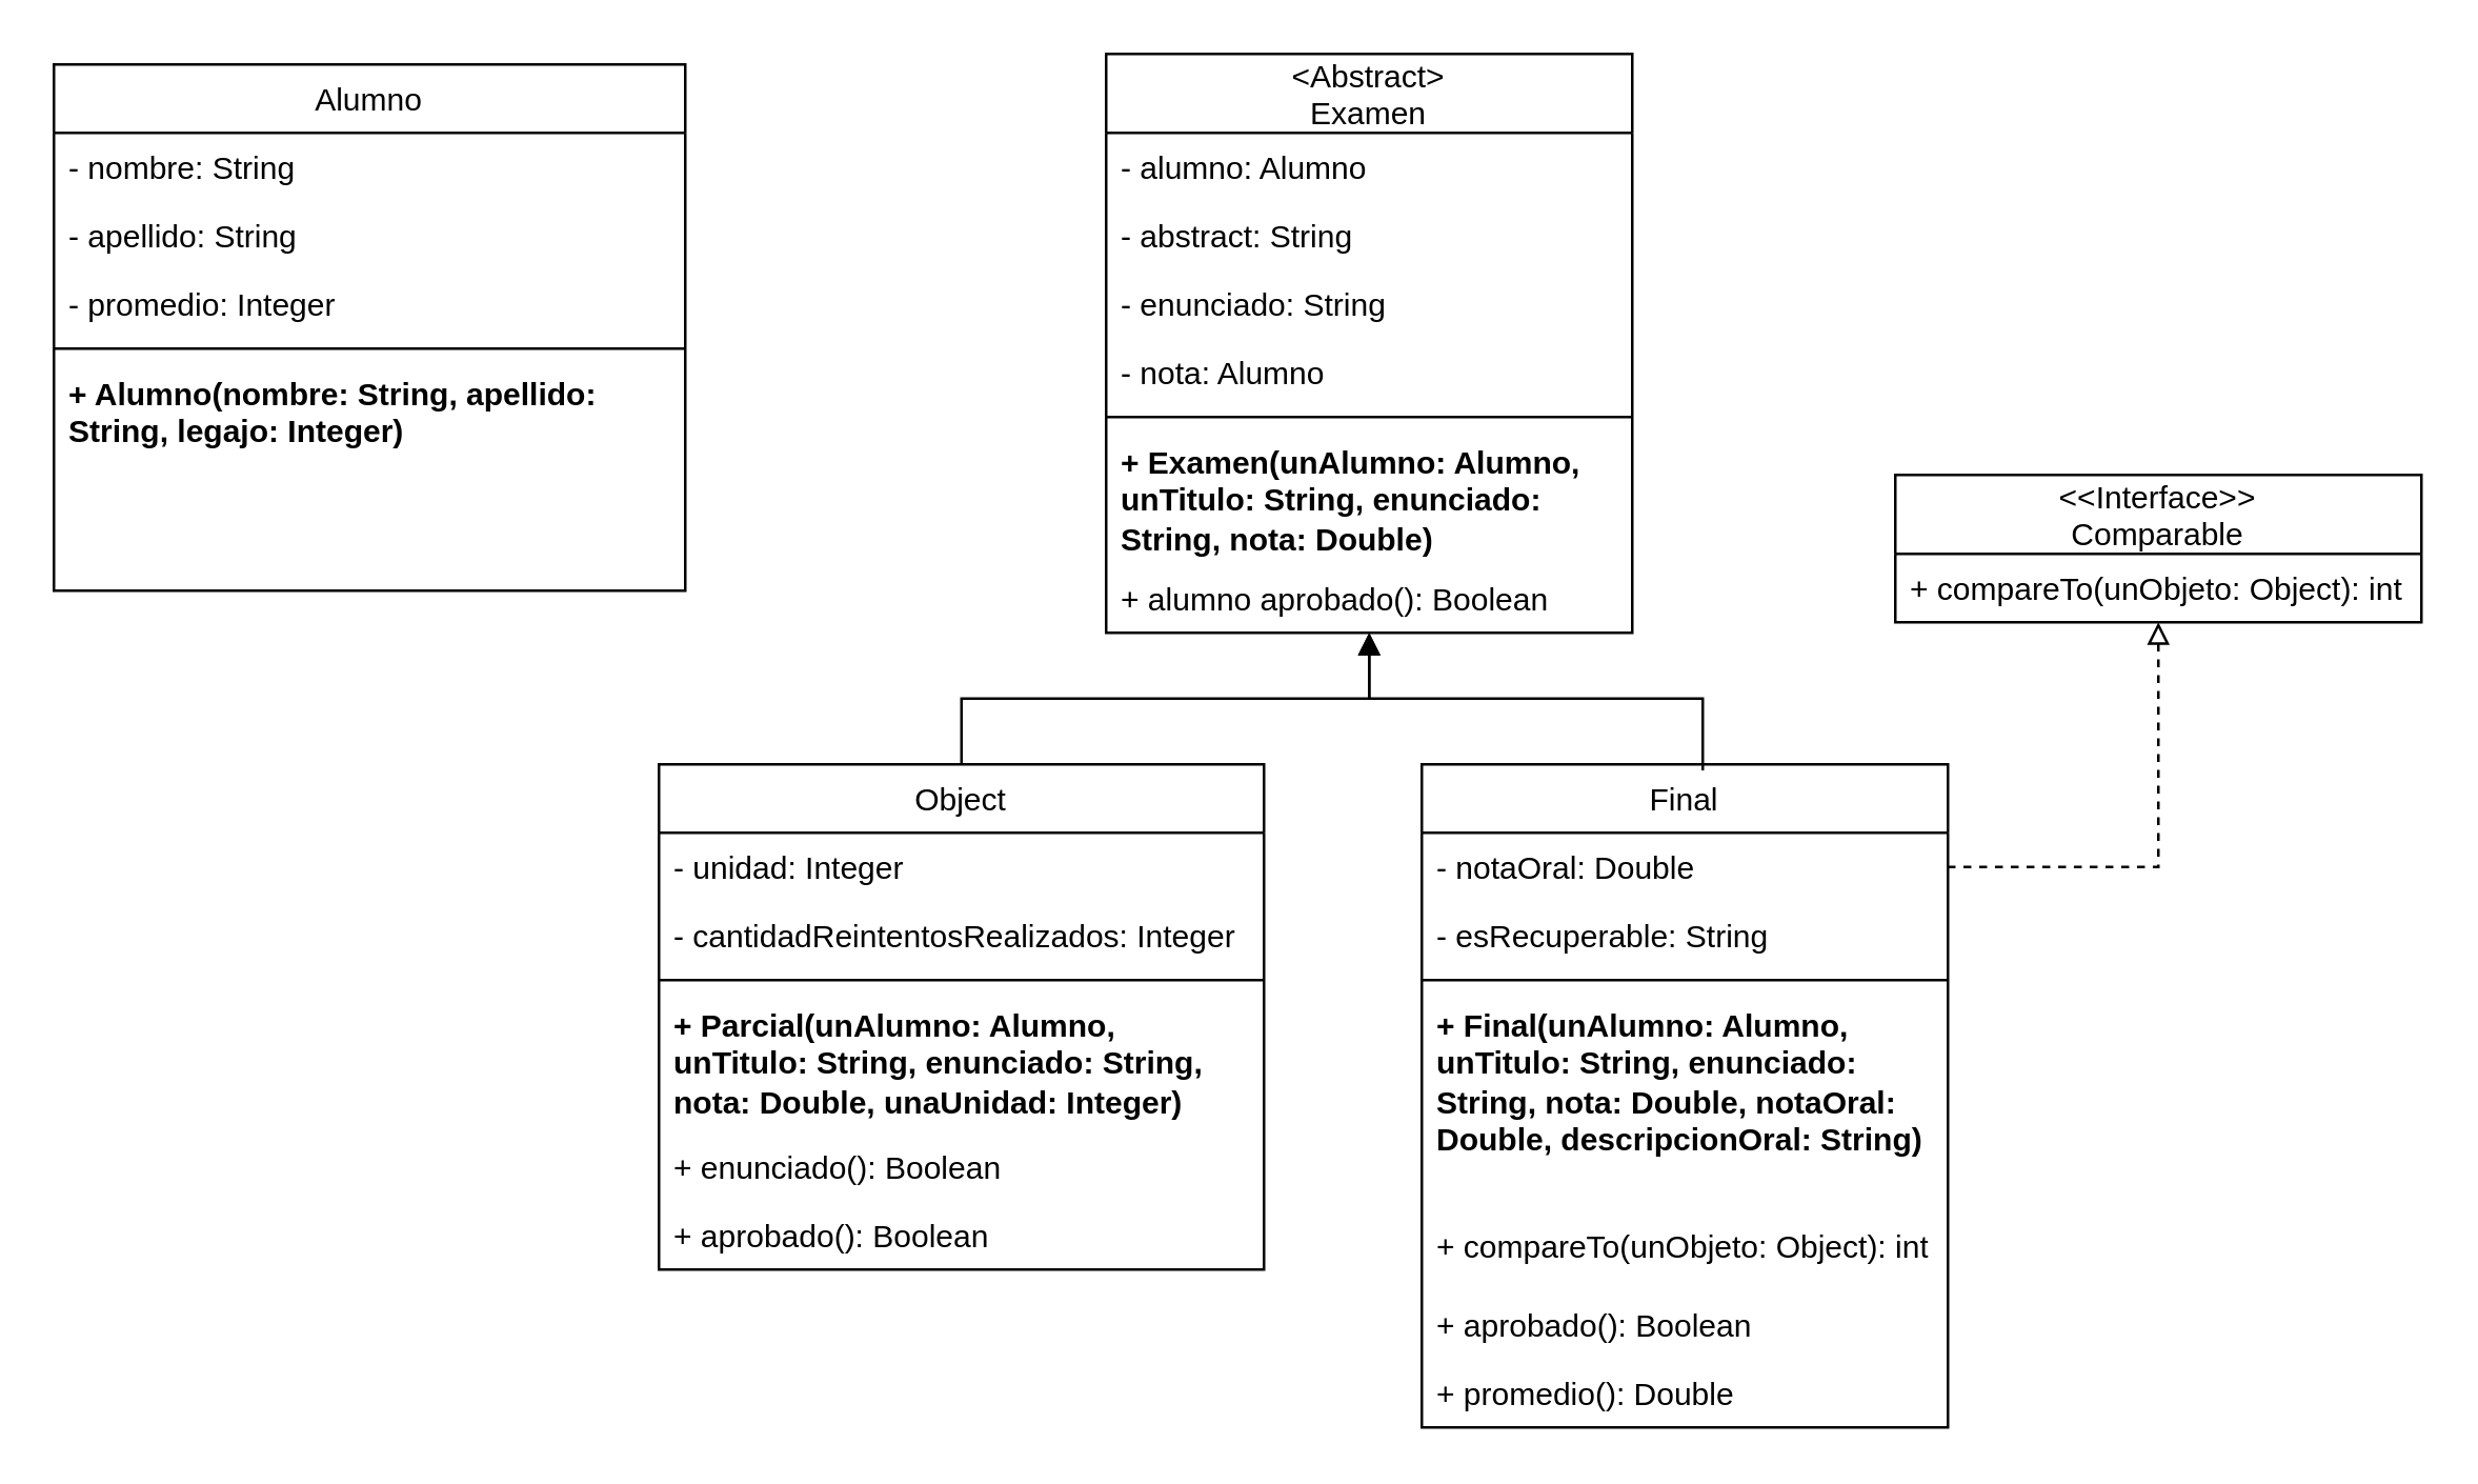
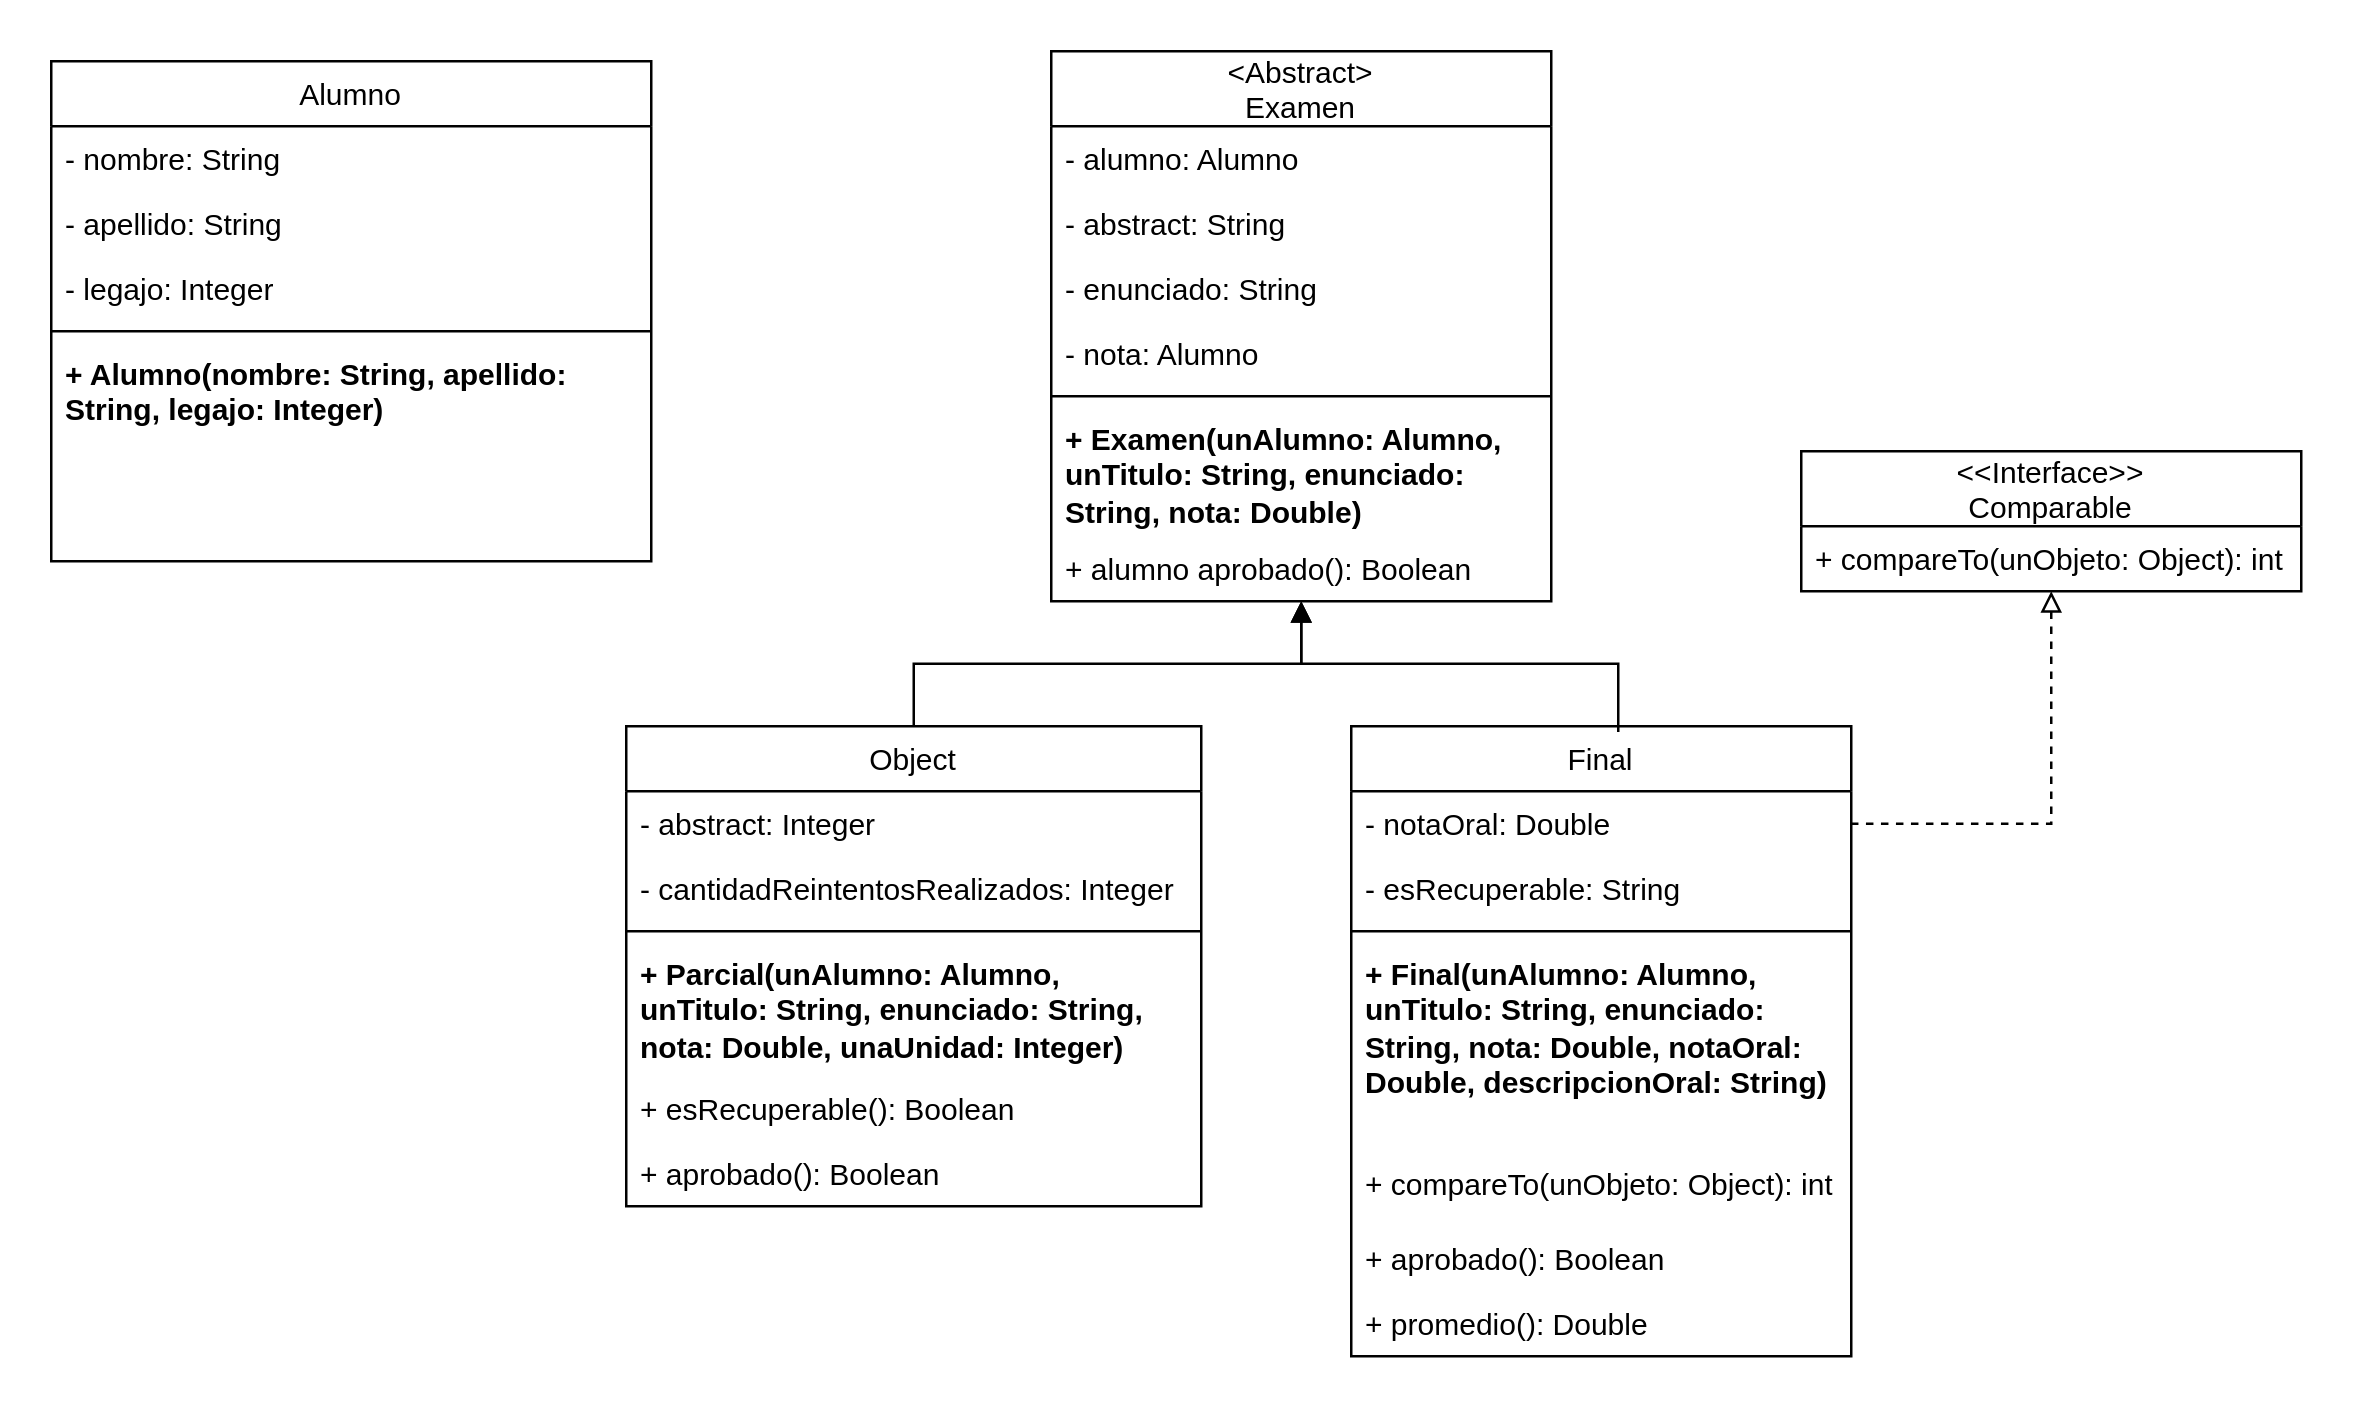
- <mxCell id="5" value="- promedio: Integer" style="text;strokeColor=none;fillColor=none;align=left;verticalAlign=top;spacingLeft=4;spacingRight=4;overflow=hidden;rotatable=0;points=[[0,0.5],[1,0.5]];portConstraint=eastwest;" vertex="1" parent="2"><mxGeometry y="78" width="240" height="26" as="geometry" /></mxCell>
+ <mxCell id="5" value="- legajo: Integer" style="text;strokeColor=none;fillColor=none;align=left;verticalAlign=top;spacingLeft=4;spacingRight=4;overflow=hidden;rotatable=0;points=[[0,0.5],[1,0.5]];portConstraint=eastwest;" vertex="1" parent="2"><mxGeometry y="78" width="240" height="26" as="geometry" /></mxCell>
- <mxCell id="19" value="- unidad: Integer" style="text;strokeColor=none;fillColor=none;align=left;verticalAlign=top;spacingLeft=4;spacingRight=4;overflow=hidden;rotatable=0;points=[[0,0.5],[1,0.5]];portConstraint=eastwest;" vertex="1" parent="18"><mxGeometry y="26" width="230" height="26" as="geometry" /></mxCell>
+ <mxCell id="19" value="- abstract: Integer" style="text;strokeColor=none;fillColor=none;align=left;verticalAlign=top;spacingLeft=4;spacingRight=4;overflow=hidden;rotatable=0;points=[[0,0.5],[1,0.5]];portConstraint=eastwest;" vertex="1" parent="18"><mxGeometry y="26" width="230" height="26" as="geometry" /></mxCell>
- <mxCell id="23" value="+ enunciado(): Boolean" style="text;strokeColor=none;fillColor=none;align=left;verticalAlign=top;spacingLeft=4;spacingRight=4;overflow=hidden;rotatable=0;points=[[0,0.5],[1,0.5]];portConstraint=eastwest;" vertex="1" parent="18"><mxGeometry y="140" width="230" height="26" as="geometry" /></mxCell>
+ <mxCell id="23" value="+ esRecuperable(): Boolean" style="text;strokeColor=none;fillColor=none;align=left;verticalAlign=top;spacingLeft=4;spacingRight=4;overflow=hidden;rotatable=0;points=[[0,0.5],[1,0.5]];portConstraint=eastwest;" vertex="1" parent="18"><mxGeometry y="140" width="230" height="26" as="geometry" /></mxCell>
